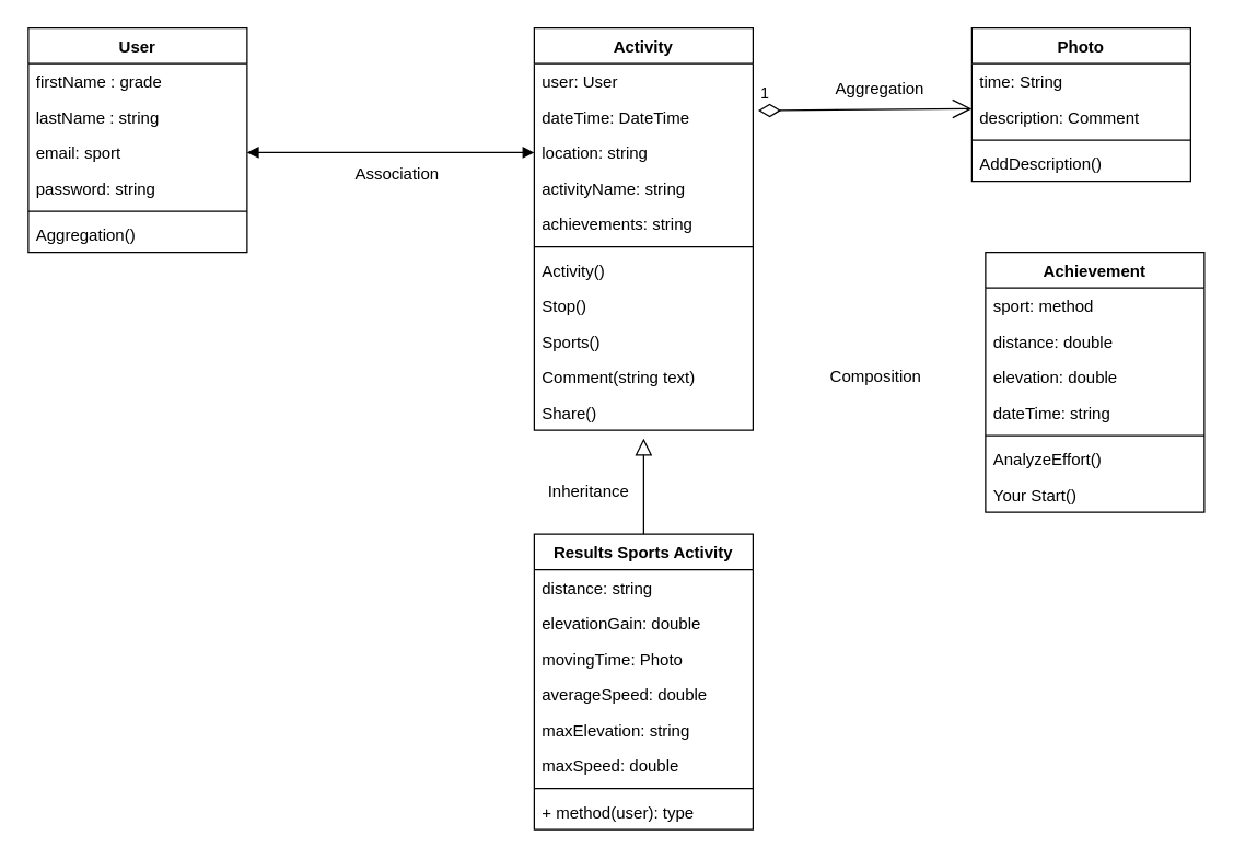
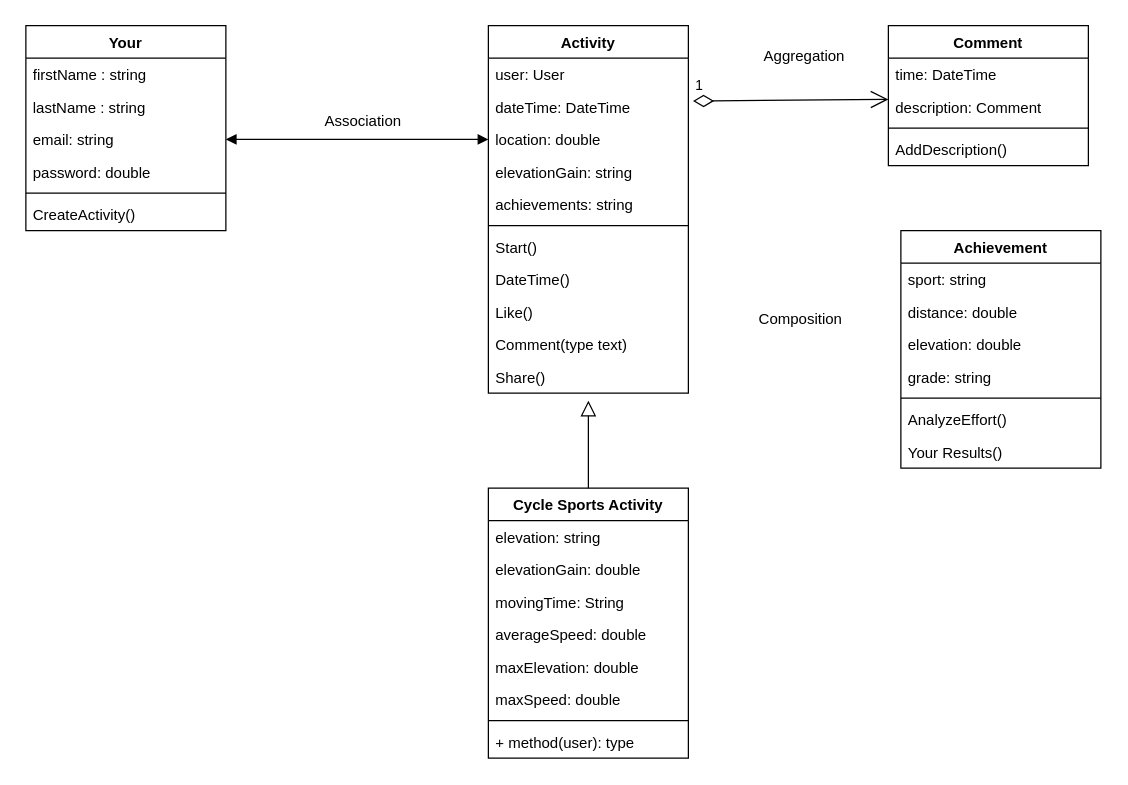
- <mxCell id="38" value="User" style="swimlane;fontStyle=1;align=center;verticalAlign=top;childLayout=stackLayout;horizontal=1;startSize=26;horizontalStack=0;resizeParent=1;resizeParentMax=0;resizeLast=0;collapsible=1;marginBottom=0;" vertex="1" parent="1"><mxGeometry x="20" y="20" width="160" height="164" as="geometry" /></mxCell>
+ <mxCell id="38" value="Your" style="swimlane;fontStyle=1;align=center;verticalAlign=top;childLayout=stackLayout;horizontal=1;startSize=26;horizontalStack=0;resizeParent=1;resizeParentMax=0;resizeLast=0;collapsible=1;marginBottom=0;" vertex="1" parent="1"><mxGeometry x="20" y="20" width="160" height="164" as="geometry" /></mxCell>
- <mxCell id="14" value="Photo" style="swimlane;fontStyle=1;align=center;verticalAlign=top;childLayout=stackLayout;horizontal=1;startSize=26;horizontalStack=0;resizeParent=1;resizeParentMax=0;resizeLast=0;collapsible=1;marginBottom=0;" vertex="1" parent="1"><mxGeometry x="710" y="20" width="160" height="112" as="geometry" /></mxCell>
+ <mxCell id="14" value="Comment" style="swimlane;fontStyle=1;align=center;verticalAlign=top;childLayout=stackLayout;horizontal=1;startSize=26;horizontalStack=0;resizeParent=1;resizeParentMax=0;resizeLast=0;collapsible=1;marginBottom=0;" vertex="1" parent="1"><mxGeometry x="710" y="20" width="160" height="112" as="geometry" /></mxCell>
- <mxCell id="39" value="firstName : grade" style="text;strokeColor=none;fillColor=none;align=left;verticalAlign=top;spacingLeft=4;spacingRight=4;overflow=hidden;rotatable=0;points=[[0,0.5],[1,0.5]];portConstraint=eastwest;" vertex="1" parent="38"><mxGeometry y="26" width="160" height="26" as="geometry" /></mxCell>
+ <mxCell id="39" value="firstName : string" style="text;strokeColor=none;fillColor=none;align=left;verticalAlign=top;spacingLeft=4;spacingRight=4;overflow=hidden;rotatable=0;points=[[0,0.5],[1,0.5]];portConstraint=eastwest;" vertex="1" parent="38"><mxGeometry y="26" width="160" height="26" as="geometry" /></mxCell>
- <mxCell id="15" value="time: String" style="text;strokeColor=none;fillColor=none;align=left;verticalAlign=top;spacingLeft=4;spacingRight=4;overflow=hidden;rotatable=0;points=[[0,0.5],[1,0.5]];portConstraint=eastwest;" vertex="1" parent="14"><mxGeometry y="26" width="160" height="26" as="geometry" /></mxCell>
+ <mxCell id="15" value="time: DateTime" style="text;strokeColor=none;fillColor=none;align=left;verticalAlign=top;spacingLeft=4;spacingRight=4;overflow=hidden;rotatable=0;points=[[0,0.5],[1,0.5]];portConstraint=eastwest;" vertex="1" parent="14"><mxGeometry y="26" width="160" height="26" as="geometry" /></mxCell>
- <mxCell id="48" value="Aggregation" style="text;html=1;strokeColor=none;fillColor=none;align=center;verticalAlign=middle;whiteSpace=wrap;rounded=0;" vertex="1" parent="1"><mxGeometry x="613" y="50" width="60" height="30" as="geometry" /></mxCell>
+ <mxCell id="48" value="Aggregation" style="text;html=1;strokeColor=none;fillColor=none;align=center;verticalAlign=middle;whiteSpace=wrap;rounded=0;" vertex="1" parent="1"><mxGeometry x="613" y="30" width="60" height="30" as="geometry" /></mxCell>
- <mxCell id="41" value="email: sport" style="text;strokeColor=none;fillColor=none;align=left;verticalAlign=top;spacingLeft=4;spacingRight=4;overflow=hidden;rotatable=0;points=[[0,0.5],[1,0.5]];portConstraint=eastwest;" vertex="1" parent="38"><mxGeometry y="78" width="160" height="26" as="geometry" /></mxCell>
+ <mxCell id="41" value="email: string" style="text;strokeColor=none;fillColor=none;align=left;verticalAlign=top;spacingLeft=4;spacingRight=4;overflow=hidden;rotatable=0;points=[[0,0.5],[1,0.5]];portConstraint=eastwest;" vertex="1" parent="38"><mxGeometry y="78" width="160" height="26" as="geometry" /></mxCell>
- <mxCell id="5" value="location: string " style="text;strokeColor=none;fillColor=none;align=left;verticalAlign=top;spacingLeft=4;spacingRight=4;overflow=hidden;rotatable=0;points=[[0,0.5],[1,0.5]];portConstraint=eastwest;" vertex="1" parent="2"><mxGeometry y="78" width="160" height="26" as="geometry" /></mxCell>
+ <mxCell id="5" value="location: double " style="text;strokeColor=none;fillColor=none;align=left;verticalAlign=top;spacingLeft=4;spacingRight=4;overflow=hidden;rotatable=0;points=[[0,0.5],[1,0.5]];portConstraint=eastwest;" vertex="1" parent="2"><mxGeometry y="78" width="160" height="26" as="geometry" /></mxCell>
- <mxCell id="47" value="Association" style="text;html=1;strokeColor=none;fillColor=none;align=center;verticalAlign=middle;whiteSpace=wrap;rounded=0;" vertex="1" parent="1"><mxGeometry x="260" y="112" width="60" height="30" as="geometry" /></mxCell>
+ <mxCell id="47" value="Association" style="text;html=1;strokeColor=none;fillColor=none;align=center;verticalAlign=middle;whiteSpace=wrap;rounded=0;" vertex="1" parent="1"><mxGeometry x="260" y="82" width="60" height="30" as="geometry" /></mxCell>
- <mxCell id="42" value="password: string" style="text;strokeColor=none;fillColor=none;align=left;verticalAlign=top;spacingLeft=4;spacingRight=4;overflow=hidden;rotatable=0;points=[[0,0.5],[1,0.5]];portConstraint=eastwest;" vertex="1" parent="38"><mxGeometry y="104" width="160" height="26" as="geometry" /></mxCell>
+ <mxCell id="42" value="password: double" style="text;strokeColor=none;fillColor=none;align=left;verticalAlign=top;spacingLeft=4;spacingRight=4;overflow=hidden;rotatable=0;points=[[0,0.5],[1,0.5]];portConstraint=eastwest;" vertex="1" parent="38"><mxGeometry y="104" width="160" height="26" as="geometry" /></mxCell>
- <mxCell id="6" value="activityName: string " style="text;strokeColor=none;fillColor=none;align=left;verticalAlign=top;spacingLeft=4;spacingRight=4;overflow=hidden;rotatable=0;points=[[0,0.5],[1,0.5]];portConstraint=eastwest;" vertex="1" parent="2"><mxGeometry y="104" width="160" height="26" as="geometry" /></mxCell>
+ <mxCell id="6" value="elevationGain: string " style="text;strokeColor=none;fillColor=none;align=left;verticalAlign=top;spacingLeft=4;spacingRight=4;overflow=hidden;rotatable=0;points=[[0,0.5],[1,0.5]];portConstraint=eastwest;" vertex="1" parent="2"><mxGeometry y="104" width="160" height="26" as="geometry" /></mxCell>
- <mxCell id="44" value="Aggregation()" style="text;strokeColor=none;fillColor=none;align=left;verticalAlign=top;spacingLeft=4;spacingRight=4;overflow=hidden;rotatable=0;points=[[0,0.5],[1,0.5]];portConstraint=eastwest;" vertex="1" parent="38"><mxGeometry y="138" width="160" height="26" as="geometry" /></mxCell>
+ <mxCell id="44" value="CreateActivity()" style="text;strokeColor=none;fillColor=none;align=left;verticalAlign=top;spacingLeft=4;spacingRight=4;overflow=hidden;rotatable=0;points=[[0,0.5],[1,0.5]];portConstraint=eastwest;" vertex="1" parent="38"><mxGeometry y="138" width="160" height="26" as="geometry" /></mxCell>
- <mxCell id="9" value="Activity()" style="text;strokeColor=none;fillColor=none;align=left;verticalAlign=top;spacingLeft=4;spacingRight=4;overflow=hidden;rotatable=0;points=[[0,0.5],[1,0.5]];portConstraint=eastwest;" vertex="1" parent="2"><mxGeometry y="164" width="160" height="26" as="geometry" /></mxCell>
+ <mxCell id="9" value="Start()" style="text;strokeColor=none;fillColor=none;align=left;verticalAlign=top;spacingLeft=4;spacingRight=4;overflow=hidden;rotatable=0;points=[[0,0.5],[1,0.5]];portConstraint=eastwest;" vertex="1" parent="2"><mxGeometry y="164" width="160" height="26" as="geometry" /></mxCell>
- <mxCell id="10" value="Stop()" style="text;strokeColor=none;fillColor=none;align=left;verticalAlign=top;spacingLeft=4;spacingRight=4;overflow=hidden;rotatable=0;points=[[0,0.5],[1,0.5]];portConstraint=eastwest;" vertex="1" parent="2"><mxGeometry y="190" width="160" height="26" as="geometry" /></mxCell>
+ <mxCell id="10" value="DateTime()" style="text;strokeColor=none;fillColor=none;align=left;verticalAlign=top;spacingLeft=4;spacingRight=4;overflow=hidden;rotatable=0;points=[[0,0.5],[1,0.5]];portConstraint=eastwest;" vertex="1" parent="2"><mxGeometry y="190" width="160" height="26" as="geometry" /></mxCell>
- <mxCell id="20" value="sport: method&#10;" style="text;strokeColor=none;fillColor=none;align=left;verticalAlign=top;spacingLeft=4;spacingRight=4;overflow=hidden;rotatable=0;points=[[0,0.5],[1,0.5]];portConstraint=eastwest;" vertex="1" parent="19"><mxGeometry y="26" width="160" height="26" as="geometry" /></mxCell>
+ <mxCell id="20" value="sport: string&#10;" style="text;strokeColor=none;fillColor=none;align=left;verticalAlign=top;spacingLeft=4;spacingRight=4;overflow=hidden;rotatable=0;points=[[0,0.5],[1,0.5]];portConstraint=eastwest;" vertex="1" parent="19"><mxGeometry y="26" width="160" height="26" as="geometry" /></mxCell>
- <mxCell id="11" value="Sports()" style="text;strokeColor=none;fillColor=none;align=left;verticalAlign=top;spacingLeft=4;spacingRight=4;overflow=hidden;rotatable=0;points=[[0,0.5],[1,0.5]];portConstraint=eastwest;" vertex="1" parent="2"><mxGeometry y="216" width="160" height="26" as="geometry" /></mxCell>
+ <mxCell id="11" value="Like()" style="text;strokeColor=none;fillColor=none;align=left;verticalAlign=top;spacingLeft=4;spacingRight=4;overflow=hidden;rotatable=0;points=[[0,0.5],[1,0.5]];portConstraint=eastwest;" vertex="1" parent="2"><mxGeometry y="216" width="160" height="26" as="geometry" /></mxCell>
- <mxCell id="49" value="Composition" style="text;html=1;strokeColor=none;fillColor=none;align=center;verticalAlign=middle;whiteSpace=wrap;rounded=0;" vertex="1" parent="1"><mxGeometry x="610" y="260" width="60" height="30" as="geometry" /></mxCell>
+ <mxCell id="49" value="Composition" style="text;html=1;strokeColor=none;fillColor=none;align=center;verticalAlign=middle;whiteSpace=wrap;rounded=0;" vertex="1" parent="1"><mxGeometry x="610" y="240" width="60" height="30" as="geometry" /></mxCell>
- <mxCell id="12" value="Comment(string text)" style="text;strokeColor=none;fillColor=none;align=left;verticalAlign=top;spacingLeft=4;spacingRight=4;overflow=hidden;rotatable=0;points=[[0,0.5],[1,0.5]];portConstraint=eastwest;" vertex="1" parent="2"><mxGeometry y="242" width="160" height="26" as="geometry" /></mxCell>
+ <mxCell id="12" value="Comment(type text)" style="text;strokeColor=none;fillColor=none;align=left;verticalAlign=top;spacingLeft=4;spacingRight=4;overflow=hidden;rotatable=0;points=[[0,0.5],[1,0.5]];portConstraint=eastwest;" vertex="1" parent="2"><mxGeometry y="242" width="160" height="26" as="geometry" /></mxCell>
- <mxCell id="23" value="dateTime: string" style="text;strokeColor=none;fillColor=none;align=left;verticalAlign=top;spacingLeft=4;spacingRight=4;overflow=hidden;rotatable=0;points=[[0,0.5],[1,0.5]];portConstraint=eastwest;" vertex="1" parent="19"><mxGeometry y="104" width="160" height="26" as="geometry" /></mxCell>
+ <mxCell id="23" value="grade: string" style="text;strokeColor=none;fillColor=none;align=left;verticalAlign=top;spacingLeft=4;spacingRight=4;overflow=hidden;rotatable=0;points=[[0,0.5],[1,0.5]];portConstraint=eastwest;" vertex="1" parent="19"><mxGeometry y="104" width="160" height="26" as="geometry" /></mxCell>
- <mxCell id="46" value="Inheritance" style="text;html=1;strokeColor=none;fillColor=none;align=center;verticalAlign=middle;whiteSpace=wrap;rounded=0;" vertex="1" parent="1"><mxGeometry x="400" y="344" width="60" height="30" as="geometry" /></mxCell>
- <mxCell id="26" value="Your Start()" style="text;strokeColor=none;fillColor=none;align=left;verticalAlign=top;spacingLeft=4;spacingRight=4;overflow=hidden;rotatable=0;points=[[0,0.5],[1,0.5]];portConstraint=eastwest;" vertex="1" parent="19"><mxGeometry y="164" width="160" height="26" as="geometry" /></mxCell>
+ <mxCell id="26" value="Your Results()" style="text;strokeColor=none;fillColor=none;align=left;verticalAlign=top;spacingLeft=4;spacingRight=4;overflow=hidden;rotatable=0;points=[[0,0.5],[1,0.5]];portConstraint=eastwest;" vertex="1" parent="19"><mxGeometry y="164" width="160" height="26" as="geometry" /></mxCell>
- <mxCell id="28" value="Results Sports Activity" style="swimlane;fontStyle=1;align=center;verticalAlign=top;childLayout=stackLayout;horizontal=1;startSize=26;horizontalStack=0;resizeParent=1;resizeParentMax=0;resizeLast=0;collapsible=1;marginBottom=0;" vertex="1" parent="1"><mxGeometry x="390" y="390" width="160" height="216" as="geometry" /></mxCell>
+ <mxCell id="28" value="Cycle Sports Activity" style="swimlane;fontStyle=1;align=center;verticalAlign=top;childLayout=stackLayout;horizontal=1;startSize=26;horizontalStack=0;resizeParent=1;resizeParentMax=0;resizeLast=0;collapsible=1;marginBottom=0;" vertex="1" parent="1"><mxGeometry x="390" y="390" width="160" height="216" as="geometry" /></mxCell>
- <mxCell id="29" value="distance: string" style="text;strokeColor=none;fillColor=none;align=left;verticalAlign=top;spacingLeft=4;spacingRight=4;overflow=hidden;rotatable=0;points=[[0,0.5],[1,0.5]];portConstraint=eastwest;" vertex="1" parent="28"><mxGeometry y="26" width="160" height="26" as="geometry" /></mxCell>
+ <mxCell id="29" value="elevation: string" style="text;strokeColor=none;fillColor=none;align=left;verticalAlign=top;spacingLeft=4;spacingRight=4;overflow=hidden;rotatable=0;points=[[0,0.5],[1,0.5]];portConstraint=eastwest;" vertex="1" parent="28"><mxGeometry y="26" width="160" height="26" as="geometry" /></mxCell>
- <mxCell id="31" value="movingTime: Photo" style="text;strokeColor=none;fillColor=none;align=left;verticalAlign=top;spacingLeft=4;spacingRight=4;overflow=hidden;rotatable=0;points=[[0,0.5],[1,0.5]];portConstraint=eastwest;" vertex="1" parent="28"><mxGeometry y="78" width="160" height="26" as="geometry" /></mxCell>
+ <mxCell id="31" value="movingTime: String" style="text;strokeColor=none;fillColor=none;align=left;verticalAlign=top;spacingLeft=4;spacingRight=4;overflow=hidden;rotatable=0;points=[[0,0.5],[1,0.5]];portConstraint=eastwest;" vertex="1" parent="28"><mxGeometry y="78" width="160" height="26" as="geometry" /></mxCell>
- <mxCell id="33" value="maxElevation: string" style="text;strokeColor=none;fillColor=none;align=left;verticalAlign=top;spacingLeft=4;spacingRight=4;overflow=hidden;rotatable=0;points=[[0,0.5],[1,0.5]];portConstraint=eastwest;" vertex="1" parent="28"><mxGeometry y="130" width="160" height="26" as="geometry" /></mxCell>
+ <mxCell id="33" value="maxElevation: double" style="text;strokeColor=none;fillColor=none;align=left;verticalAlign=top;spacingLeft=4;spacingRight=4;overflow=hidden;rotatable=0;points=[[0,0.5],[1,0.5]];portConstraint=eastwest;" vertex="1" parent="28"><mxGeometry y="130" width="160" height="26" as="geometry" /></mxCell>
